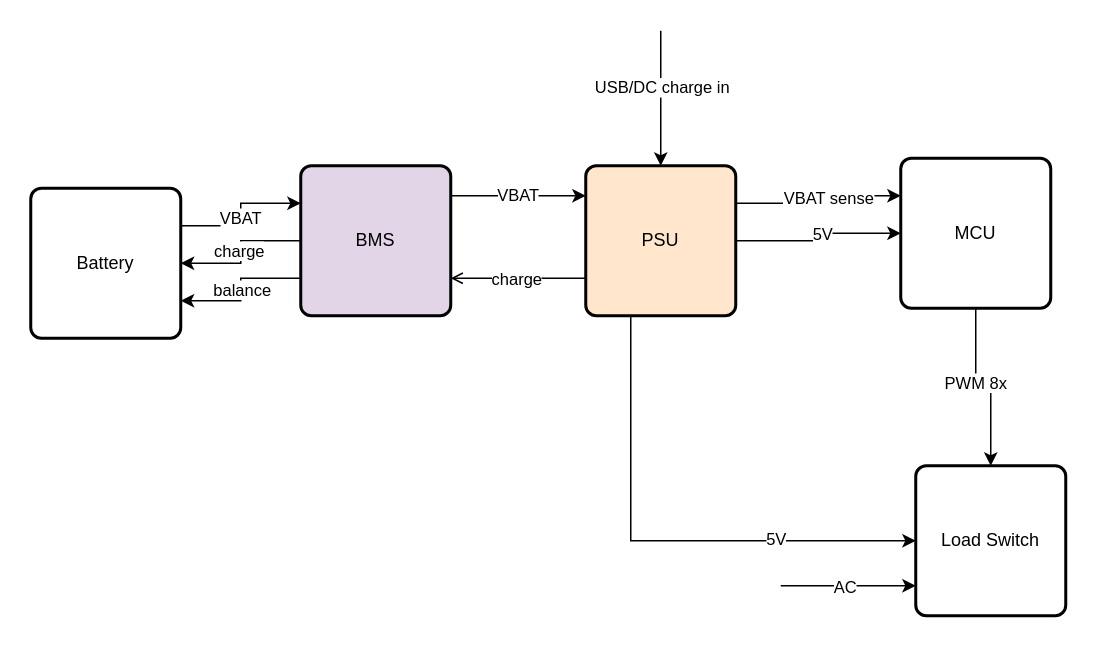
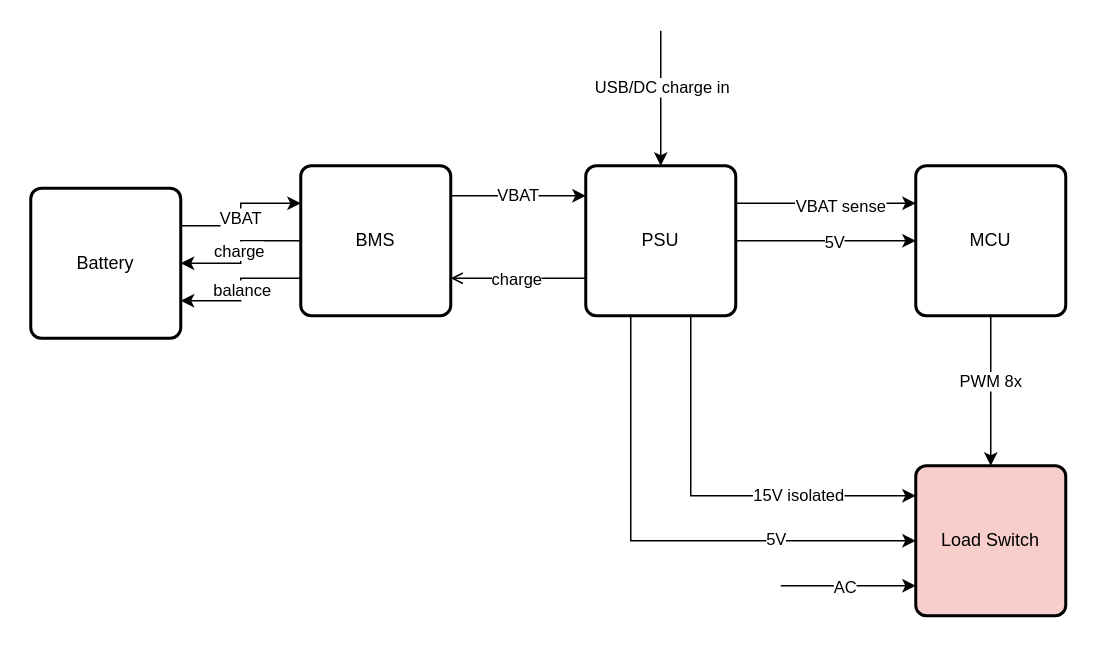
- <mxCell id="4" value="MCU" style="rounded=1;whiteSpace=wrap;html=1;absoluteArcSize=1;arcSize=14;strokeWidth=2;" parent="1" vertex="1"><mxGeometry x="600" y="105" width="100" height="100" as="geometry" /></mxCell>
+ <mxCell id="4" value="MCU" style="rounded=1;whiteSpace=wrap;html=1;absoluteArcSize=1;arcSize=14;strokeWidth=2;" parent="1" vertex="1"><mxGeometry x="610" y="110" width="100" height="100" as="geometry" /></mxCell>
- <mxCell id="23" value="BMS" style="rounded=1;whiteSpace=wrap;html=1;absoluteArcSize=1;arcSize=14;strokeWidth=2;fillColor=#e1d5e7;" parent="1" vertex="1"><mxGeometry x="200" y="110" width="100" height="100" as="geometry" /></mxCell>
+ <mxCell id="23" value="BMS" style="rounded=1;whiteSpace=wrap;html=1;absoluteArcSize=1;arcSize=14;strokeWidth=2;" parent="1" vertex="1"><mxGeometry x="200" y="110" width="100" height="100" as="geometry" /></mxCell>
- <mxCell id="13" value="PSU" style="rounded=1;whiteSpace=wrap;html=1;absoluteArcSize=1;arcSize=14;strokeWidth=2;fillColor=#ffe6cc;" parent="1" vertex="1"><mxGeometry x="390" y="110" width="100" height="100" as="geometry" /></mxCell>
+ <mxCell id="13" value="PSU" style="rounded=1;whiteSpace=wrap;html=1;absoluteArcSize=1;arcSize=14;strokeWidth=2;" parent="1" vertex="1"><mxGeometry x="390" y="110" width="100" height="100" as="geometry" /></mxCell>
+ <mxCell id="9" style="edgeStyle=orthogonalEdgeStyle;rounded=0;orthogonalLoop=1;jettySize=auto;html=1;exitX=0.5;exitY=1;exitDx=0;exitDy=0;" parent="1" source="13" target="16" edge="1"><mxGeometry relative="1" as="geometry"><Array as="points"><mxPoint x="460" y="210" /><mxPoint x="460" y="330" /></Array></mxGeometry></mxCell>
+ <mxCell id="10" value="15V isolated" style="edgeLabel;html=1;align=center;verticalAlign=middle;resizable=0;points=[];" parent="9" vertex="1" connectable="0"><mxGeometry x="0.381" y="1" relative="1" as="geometry"><mxPoint x="11" as="offset" /></mxGeometry></mxCell>
- <mxCell id="16" value="Load Switch" style="rounded=1;whiteSpace=wrap;html=1;absoluteArcSize=1;arcSize=14;strokeWidth=2;" parent="1" vertex="1"><mxGeometry x="610" y="310" width="100" height="100" as="geometry" /></mxCell>
+ <mxCell id="16" value="Load Switch" style="rounded=1;whiteSpace=wrap;html=1;absoluteArcSize=1;arcSize=14;strokeWidth=2;fillColor=#f8cecc;" parent="1" vertex="1"><mxGeometry x="610" y="310" width="100" height="100" as="geometry" /></mxCell>
